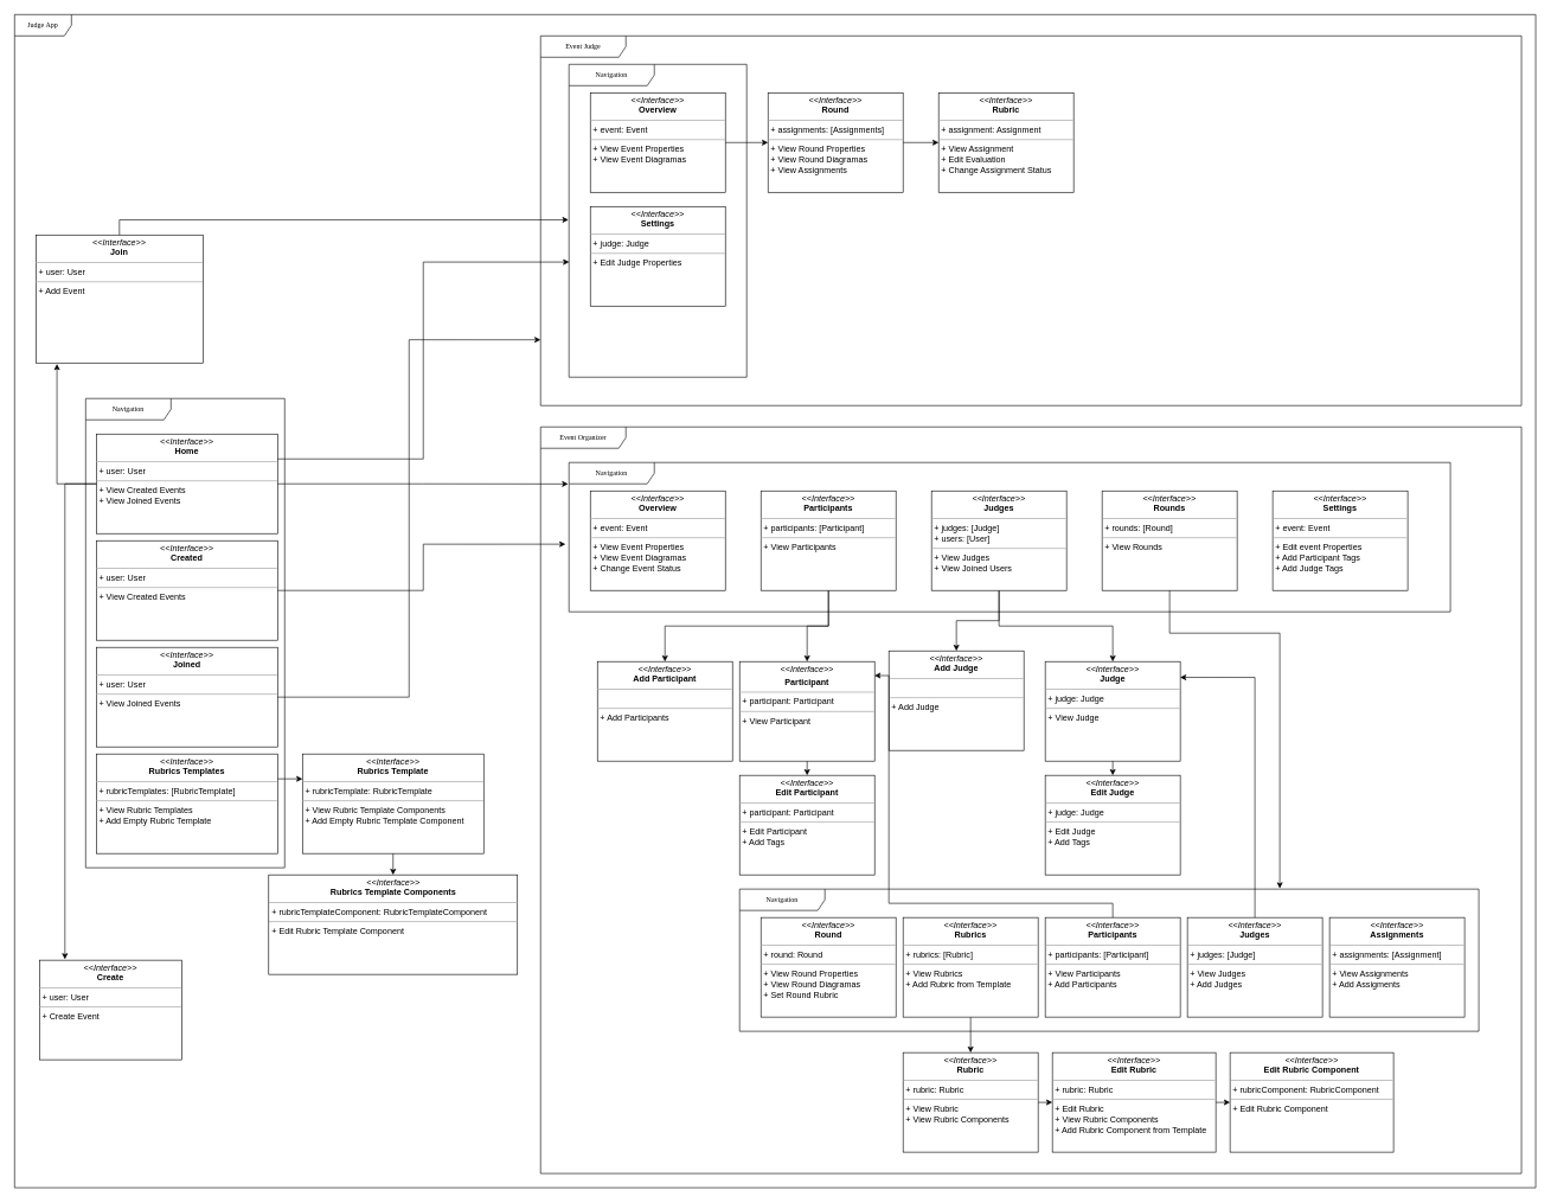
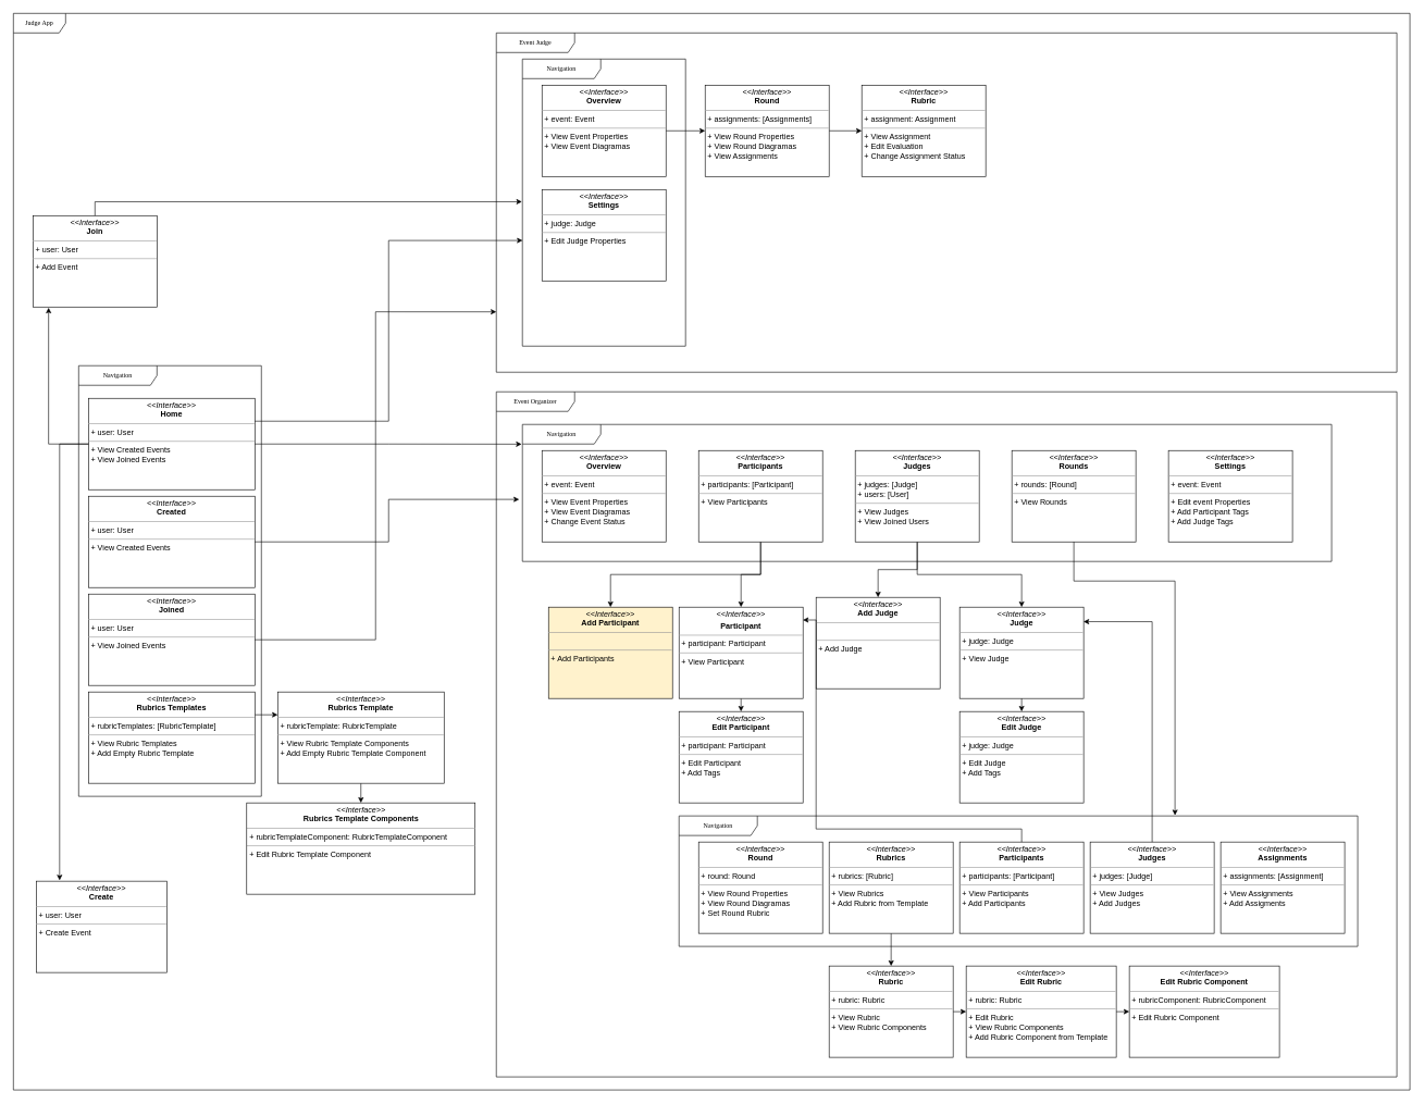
- <mxCell id="10" value="&lt;p style=&quot;margin:0px;margin-top:4px;text-align:center;&quot;&gt;&lt;i&gt;&amp;lt;&amp;lt;Interface&amp;gt;&amp;gt;&lt;/i&gt;&lt;br&gt;&lt;b&gt;Join&lt;/b&gt;&lt;/p&gt;&lt;hr size=&quot;1&quot;&gt;&lt;p style=&quot;margin:0px;margin-left:4px;&quot;&gt;+ user: User&lt;br&gt;&lt;/p&gt;&lt;hr size=&quot;1&quot;&gt;&lt;p style=&quot;margin:0px;margin-left:4px;&quot;&gt;+ Add Event&lt;/p&gt;" style="verticalAlign=top;align=left;overflow=fill;fontSize=12;fontFamily=Helvetica;html=1;rounded=0;shadow=0;comic=0;labelBackgroundColor=none;strokeWidth=1" vertex="1" parent="1"><mxGeometry x="50" y="330" width="235" height="180" as="geometry" /></mxCell>
+ <mxCell id="10" value="&lt;p style=&quot;margin:0px;margin-top:4px;text-align:center;&quot;&gt;&lt;i&gt;&amp;lt;&amp;lt;Interface&amp;gt;&amp;gt;&lt;/i&gt;&lt;br&gt;&lt;b&gt;Join&lt;/b&gt;&lt;/p&gt;&lt;hr size=&quot;1&quot;&gt;&lt;p style=&quot;margin:0px;margin-left:4px;&quot;&gt;+ user: User&lt;br&gt;&lt;/p&gt;&lt;hr size=&quot;1&quot;&gt;&lt;p style=&quot;margin:0px;margin-left:4px;&quot;&gt;+ Add Event&lt;/p&gt;" style="verticalAlign=top;align=left;overflow=fill;fontSize=12;fontFamily=Helvetica;html=1;rounded=0;shadow=0;comic=0;labelBackgroundColor=none;strokeWidth=1" vertex="1" parent="1"><mxGeometry x="50" y="330" width="190" height="140" as="geometry" /></mxCell>
- <mxCell id="32" value="&lt;p style=&quot;margin:0px;margin-top:4px;text-align:center;&quot;&gt;&lt;i&gt;&amp;lt;&amp;lt;Interface&amp;gt;&amp;gt;&lt;/i&gt;&lt;br&gt;&lt;b&gt;Add Participant&lt;/b&gt;&lt;/p&gt;&lt;hr size=&quot;1&quot;&gt;&lt;p style=&quot;margin:0px;margin-left:4px;&quot;&gt;&lt;br&gt;&lt;/p&gt;&lt;hr size=&quot;1&quot;&gt;&lt;p style=&quot;margin:0px;margin-left:4px;&quot;&gt;+ Add Participants&lt;/p&gt;" style="verticalAlign=top;align=left;overflow=fill;fontSize=12;fontFamily=Helvetica;html=1;rounded=0;shadow=0;comic=0;labelBackgroundColor=none;strokeWidth=1" vertex="1" parent="1"><mxGeometry x="840" y="930" width="190" height="140" as="geometry" /></mxCell>
+ <mxCell id="32" value="&lt;p style=&quot;margin:0px;margin-top:4px;text-align:center;&quot;&gt;&lt;i&gt;&amp;lt;&amp;lt;Interface&amp;gt;&amp;gt;&lt;/i&gt;&lt;br&gt;&lt;b&gt;Add Participant&lt;/b&gt;&lt;/p&gt;&lt;hr size=&quot;1&quot;&gt;&lt;p style=&quot;margin:0px;margin-left:4px;&quot;&gt;&lt;br&gt;&lt;/p&gt;&lt;hr size=&quot;1&quot;&gt;&lt;p style=&quot;margin:0px;margin-left:4px;&quot;&gt;+ Add Participants&lt;/p&gt;" style="verticalAlign=top;align=left;overflow=fill;fontSize=12;fontFamily=Helvetica;html=1;rounded=0;shadow=0;comic=0;labelBackgroundColor=none;strokeWidth=1;fillColor=#fff2cc;" vertex="1" parent="1"><mxGeometry x="840" y="930" width="190" height="140" as="geometry" /></mxCell>
